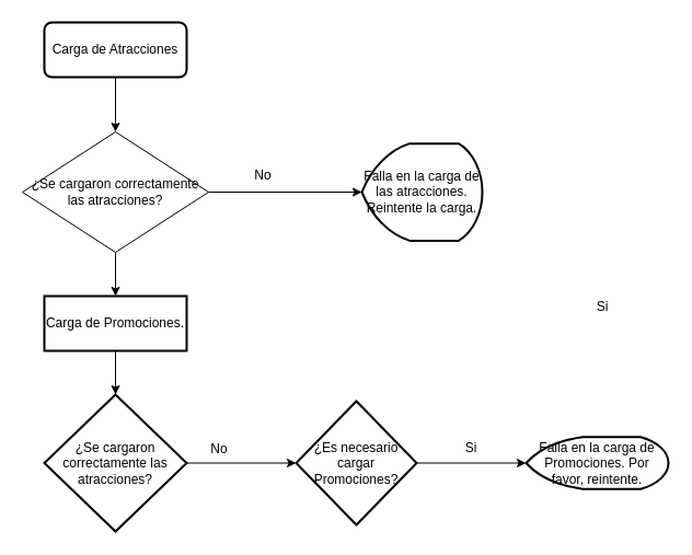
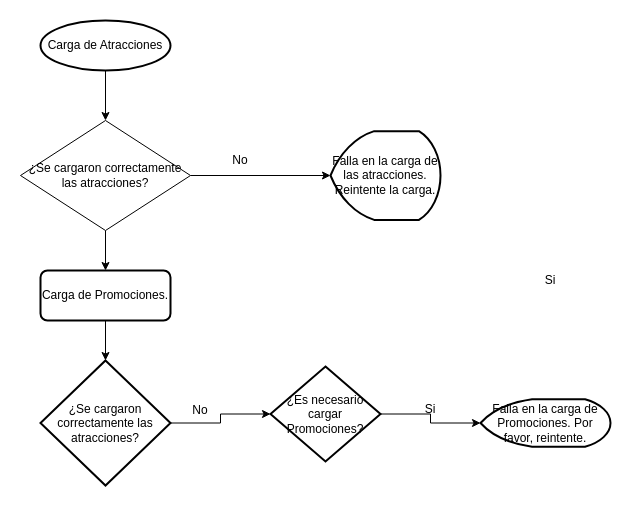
- <mxCell id="3" value="Carga de Atracciones" style="rounded=1;whiteSpace=wrap;html=1;absoluteArcSize=1;arcSize=14;strokeWidth=2;" vertex="1" parent="1"><mxGeometry x="40" y="20" width="130" height="50" as="geometry" /></mxCell>
+ <mxCell id="3" value="Carga de Atracciones" style="ellipse;whiteSpace=wrap;html=1;absoluteArcSize=1;arcSize=14;strokeWidth=2;" vertex="1" parent="1"><mxGeometry x="40" y="20" width="130" height="50" as="geometry" /></mxCell>
- <mxCell id="11" value="Carga de Promociones." style="whiteSpace=wrap;html=1;absoluteArcSize=1;arcSize=14;strokeWidth=2;rounded=0;" vertex="1" parent="1"><mxGeometry x="40" y="270" width="130" height="50" as="geometry" /></mxCell>
+ <mxCell id="11" value="Carga de Promociones." style="rounded=1;whiteSpace=wrap;html=1;absoluteArcSize=1;arcSize=14;strokeWidth=2;" vertex="1" parent="1"><mxGeometry x="40" y="270" width="130" height="50" as="geometry" /></mxCell>
- <mxCell id="18" value="¿Es necesario cargar Promociones?" style="strokeWidth=2;html=1;shape=mxgraph.flowchart.decision;whiteSpace=wrap;" vertex="1" parent="1"><mxGeometry x="270" y="366" width="110" height="113" as="geometry" /></mxCell>
+ <mxCell id="18" value="¿Es necesario cargar Promociones?" style="strokeWidth=2;html=1;shape=mxgraph.flowchart.decision;whiteSpace=wrap;" vertex="1" parent="1"><mxGeometry x="270" y="366" width="110" height="95" as="geometry" /></mxCell>
